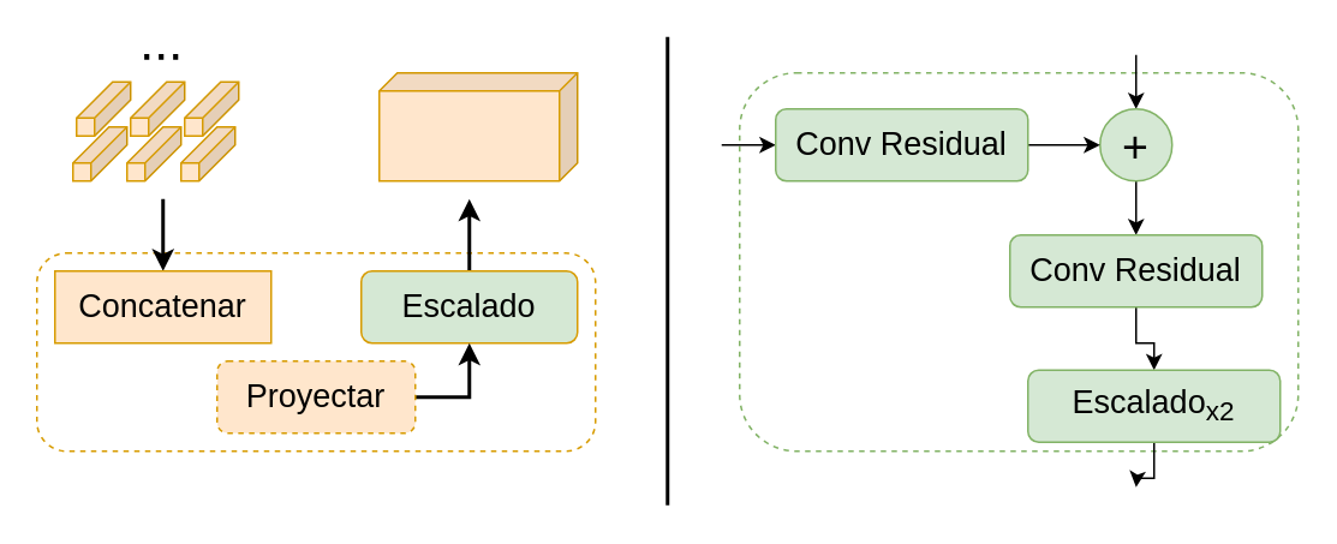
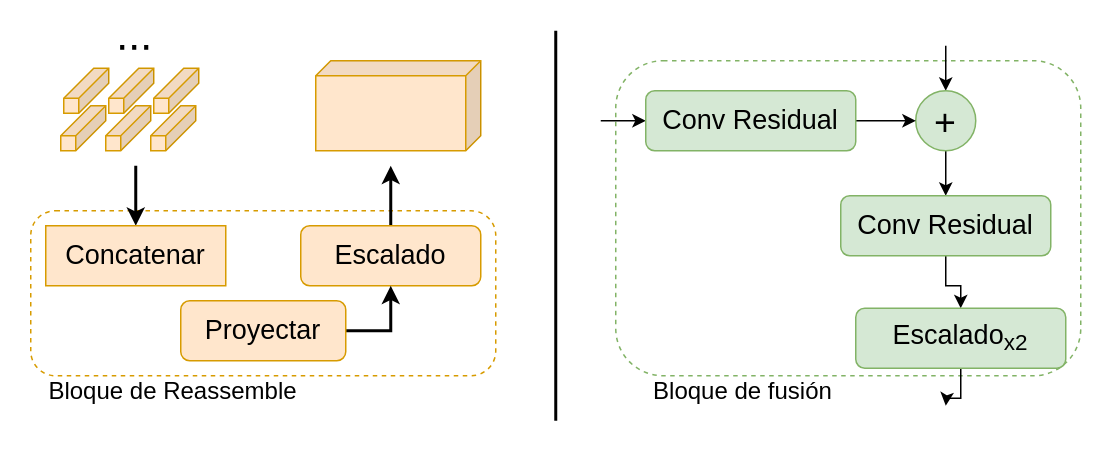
- <mxCell id="20" value="&lt;font style=&quot;font-size: 18px&quot;&gt;Escalado&lt;/font&gt;" style="rounded=1;whiteSpace=wrap;html=1;fillColor=#d5e8d4;strokeColor=#d79b00;" vertex="1" parent="1"><mxGeometry x="200" y="150" width="120" height="40" as="geometry" /></mxCell>
+ <mxCell id="20" value="&lt;font style=&quot;font-size: 18px&quot;&gt;Escalado&lt;/font&gt;" style="rounded=1;whiteSpace=wrap;html=1;fillColor=#ffe6cc;strokeColor=#d79b00;" vertex="1" parent="1"><mxGeometry x="200" y="150" width="120" height="40" as="geometry" /></mxCell>
- <mxCell id="22" value="&lt;font style=&quot;font-size: 18px&quot;&gt;Proyectar&lt;/font&gt;" style="rounded=1;whiteSpace=wrap;html=1;fillColor=#ffe6cc;strokeColor=#d79b00;dashed=1;" vertex="1" parent="1"><mxGeometry x="120" y="200" width="110" height="40" as="geometry" /></mxCell>
+ <mxCell id="22" value="&lt;font style=&quot;font-size: 18px&quot;&gt;Proyectar&lt;/font&gt;" style="rounded=1;whiteSpace=wrap;html=1;fillColor=#ffe6cc;strokeColor=#d79b00;" vertex="1" parent="1"><mxGeometry x="120" y="200" width="110" height="40" as="geometry" /></mxCell>
+ <mxCell id="16" value="&lt;font style=&quot;font-size: 16px&quot;&gt;Bloque de Reassemble&lt;/font&gt;" style="text;html=1;strokeColor=none;fillColor=none;align=center;verticalAlign=middle;whiteSpace=wrap;rounded=0;dashed=1;" vertex="1" parent="1"><mxGeometry x="30" y="250" width="170" height="20" as="geometry" /></mxCell>
+ <mxCell id="13" value="&lt;font style=&quot;font-size: 16px&quot;&gt;Bloque de fusión&lt;/font&gt;" style="text;html=1;strokeColor=none;fillColor=none;align=center;verticalAlign=middle;whiteSpace=wrap;rounded=0;dashed=1;" vertex="1" parent="1"><mxGeometry x="430" y="250" width="130" height="20" as="geometry" /></mxCell>
